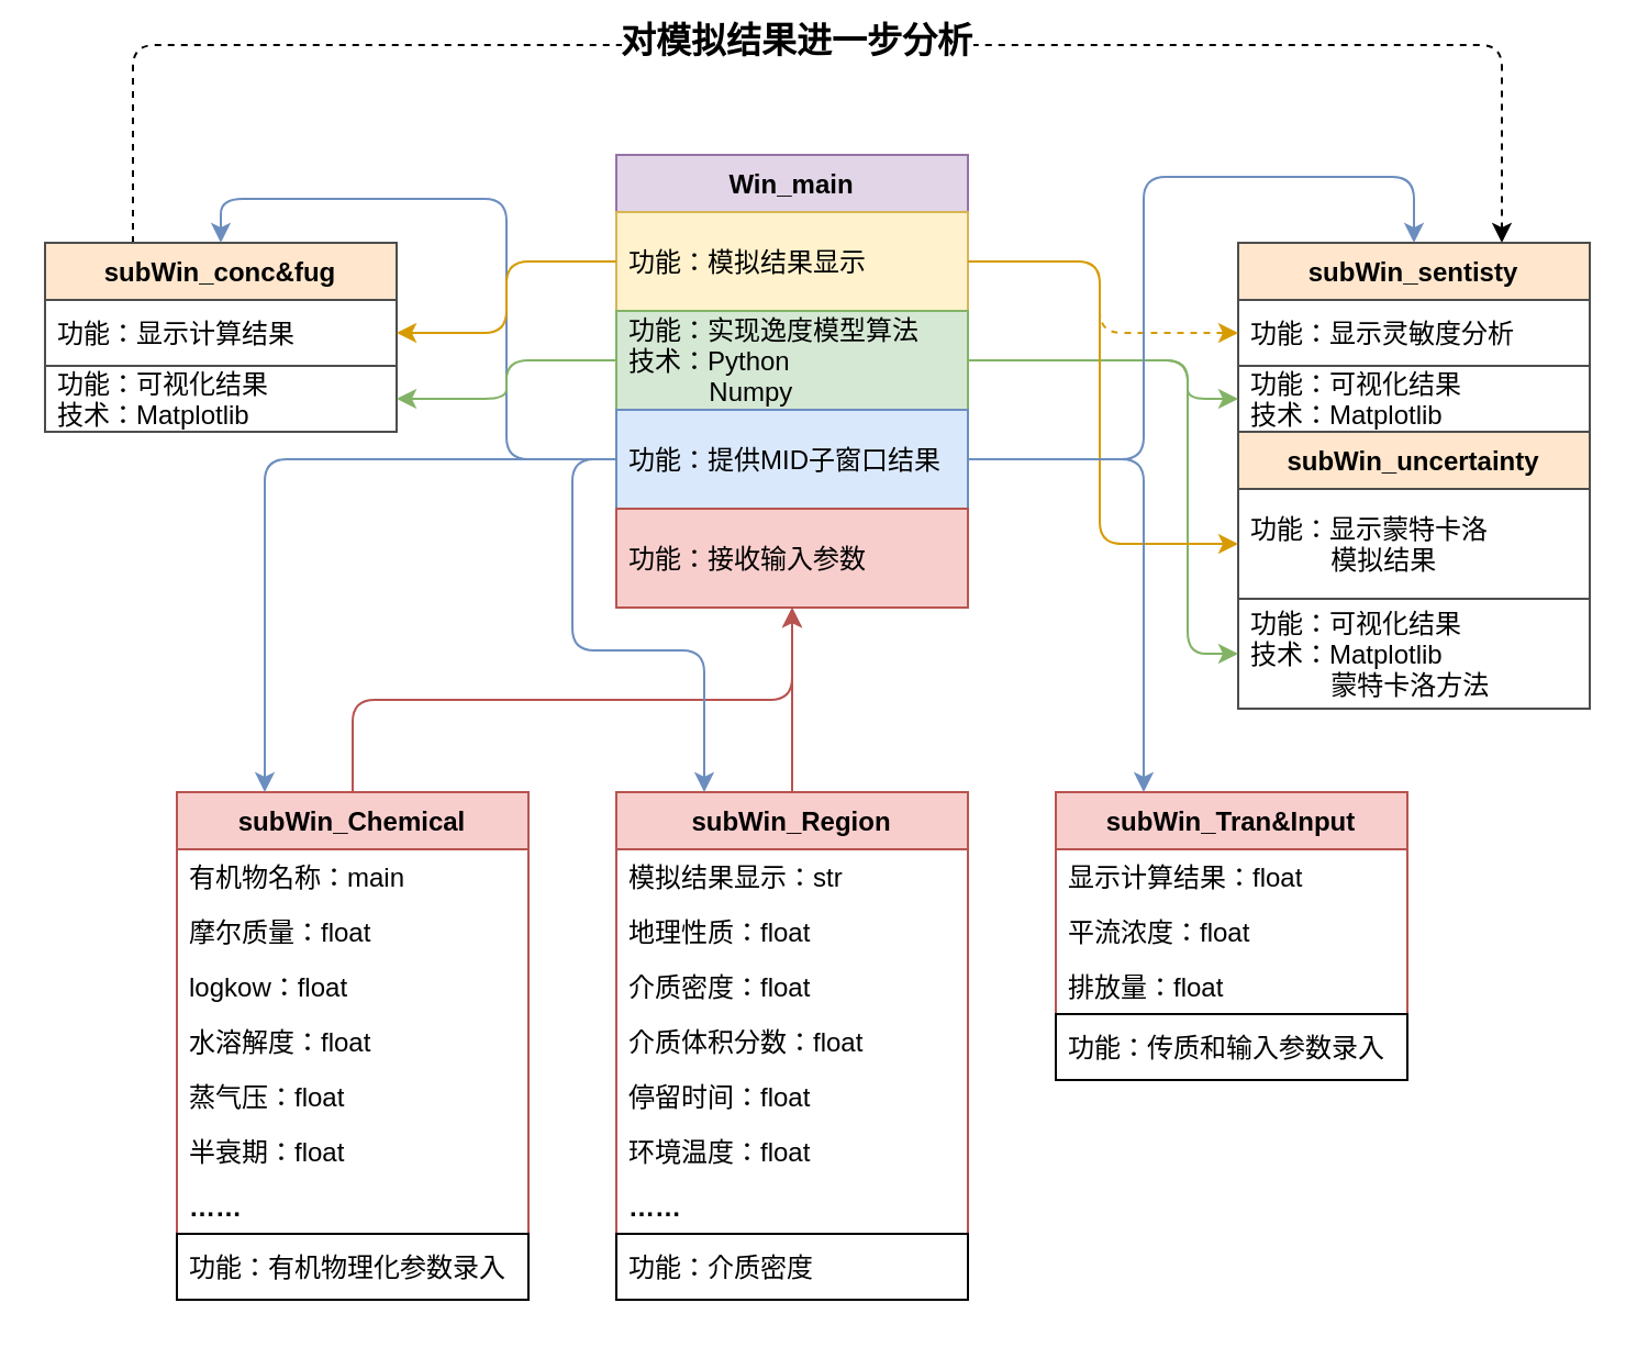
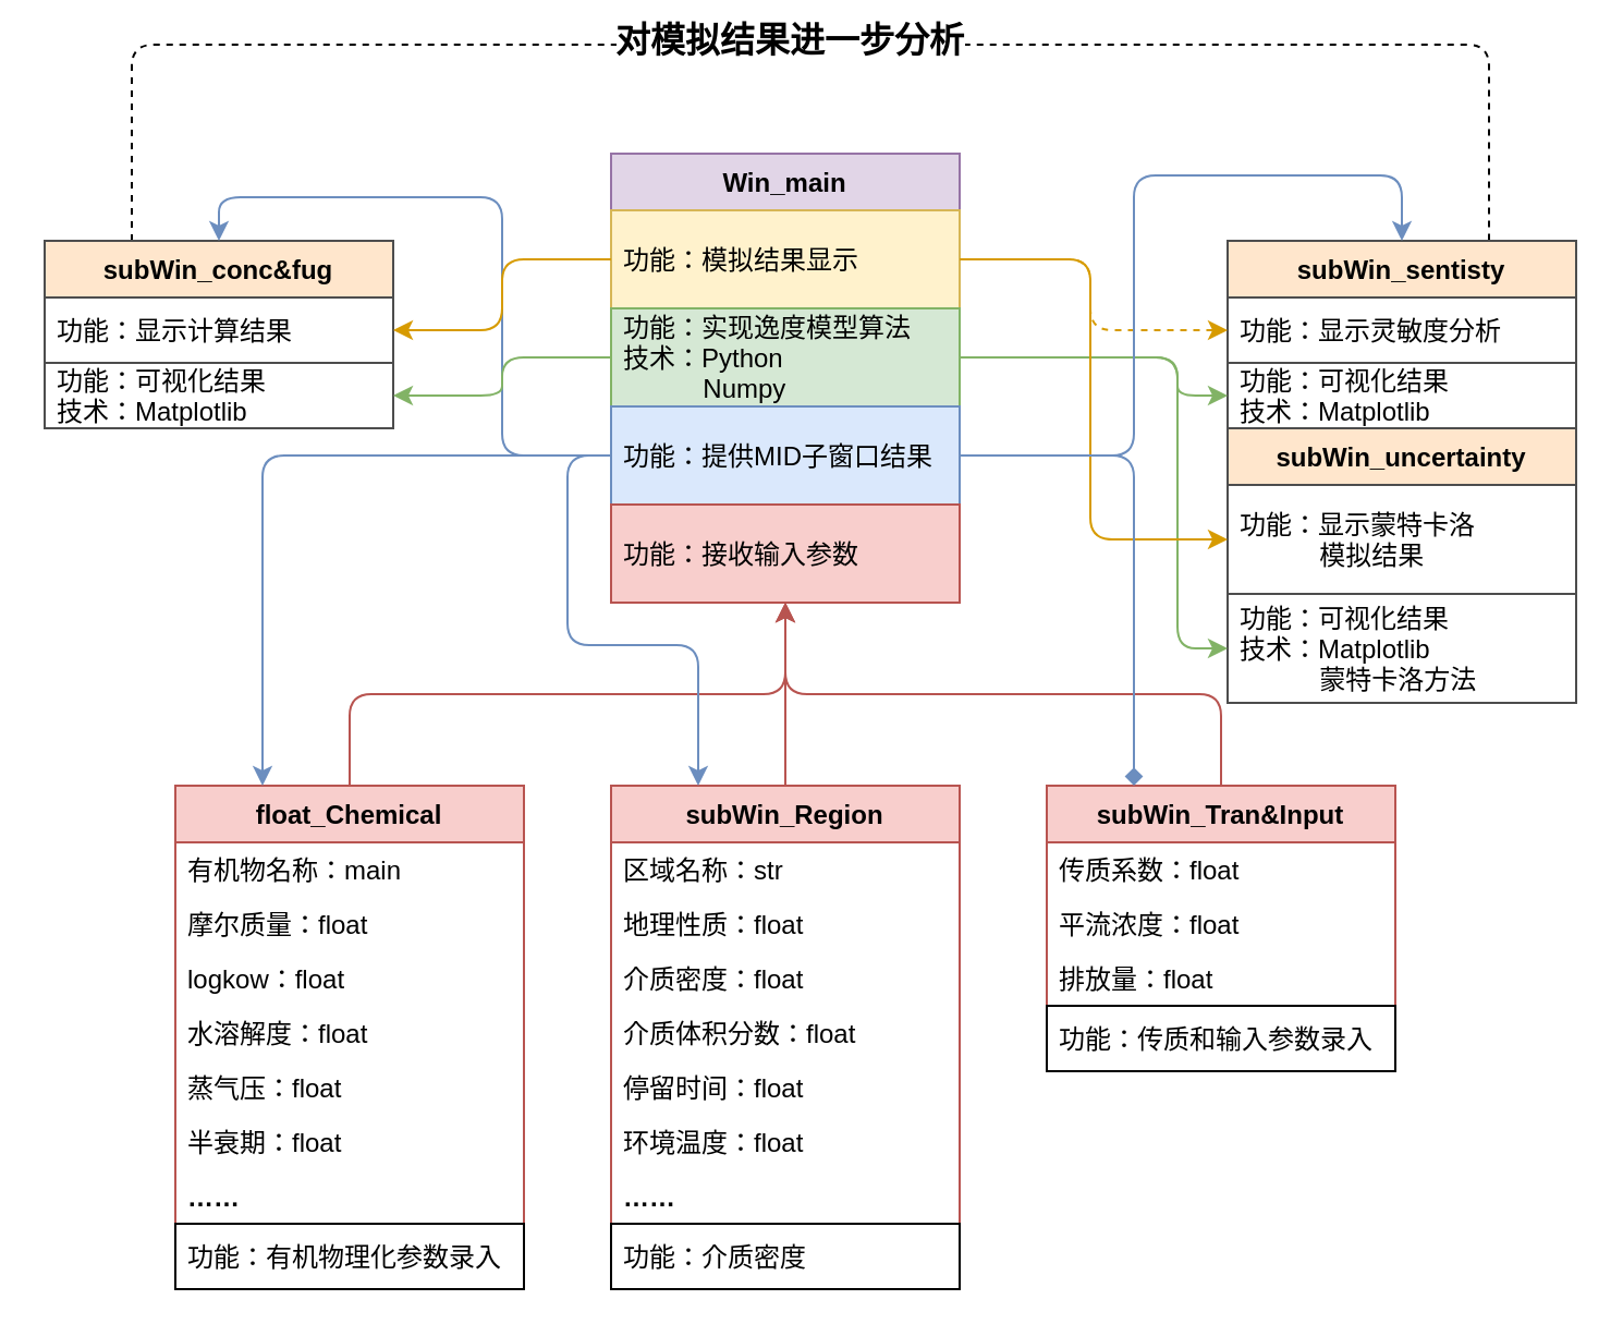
- <mxCell id="7" style="edgeStyle=orthogonalEdgeStyle;rounded=1;orthogonalLoop=1;jettySize=auto;html=1;exitX=0.25;exitY=0;exitDx=0;exitDy=0;entryX=0.75;entryY=0;entryDx=0;entryDy=0;fontSize=10;strokeColor=#000000;dashed=1;" edge="1" parent="1" source="9" target="40"><mxGeometry relative="1" as="geometry"><Array as="points"><mxPoint x="60" y="20" /><mxPoint x="683" y="20" /></Array></mxGeometry></mxCell>
+ <mxCell id="7" style="edgeStyle=orthogonalEdgeStyle;rounded=1;orthogonalLoop=1;jettySize=auto;html=1;exitX=0.25;exitY=0;exitDx=0;exitDy=0;entryX=0.75;entryY=0;entryDx=0;entryDy=0;fontSize=10;strokeColor=#000000;dashed=1;endArrow=none;" edge="1" parent="1" source="9" target="40"><mxGeometry relative="1" as="geometry"><Array as="points"><mxPoint x="60" y="20" /><mxPoint x="683" y="20" /></Array></mxGeometry></mxCell>
+ <mxCell id="32" style="edgeStyle=orthogonalEdgeStyle;rounded=1;orthogonalLoop=1;jettySize=auto;html=1;exitX=0.5;exitY=0;exitDx=0;exitDy=0;entryX=0.5;entryY=1;entryDx=0;entryDy=0;fontSize=10;fillColor=#f8cecc;strokeColor=#b85450;" edge="1" parent="1" source="33" target="2"><mxGeometry relative="1" as="geometry" /></mxCell>
- <mxCell id="55" style="edgeStyle=orthogonalEdgeStyle;rounded=1;orthogonalLoop=1;jettySize=auto;html=1;exitX=1;exitY=0.5;exitDx=0;exitDy=0;entryX=0.25;entryY=0;entryDx=0;entryDy=0;fontSize=10;strokeColor=#6c8ebf;fillColor=#dae8fc;" edge="1" parent="1" source="5" target="33"><mxGeometry relative="1" as="geometry"><Array as="points"><mxPoint x="520" y="209" /></Array></mxGeometry></mxCell>
+ <mxCell id="55" style="edgeStyle=orthogonalEdgeStyle;rounded=1;orthogonalLoop=1;jettySize=auto;html=1;exitX=1;exitY=0.5;exitDx=0;exitDy=0;entryX=0.25;entryY=0;entryDx=0;entryDy=0;fontSize=10;strokeColor=#6c8ebf;fillColor=#dae8fc;endArrow=diamond;" edge="1" parent="1" source="5" target="33"><mxGeometry relative="1" as="geometry"><Array as="points"><mxPoint x="520" y="209" /></Array></mxGeometry></mxCell>
- <mxCell id="13" value="subWin_Chemical" style="swimlane;fontStyle=1;align=center;verticalAlign=middle;childLayout=stackLayout;horizontal=1;startSize=26;horizontalStack=0;resizeParent=1;resizeParentMax=0;resizeLast=0;collapsible=1;marginBottom=0;fontSize=12;fillColor=#f8cecc;strokeColor=#b85450;" vertex="1" parent="1"><mxGeometry x="80" y="360" width="160" height="231" as="geometry" /></mxCell>
+ <mxCell id="13" value="float_Chemical" style="swimlane;fontStyle=1;align=center;verticalAlign=middle;childLayout=stackLayout;horizontal=1;startSize=26;horizontalStack=0;resizeParent=1;resizeParentMax=0;resizeLast=0;collapsible=1;marginBottom=0;fontSize=12;fillColor=#f8cecc;strokeColor=#b85450;" vertex="1" parent="1"><mxGeometry x="80" y="360" width="160" height="231" as="geometry" /></mxCell>
- <mxCell id="24" value="模拟结果显示：str" style="text;strokeColor=none;fillColor=none;align=left;verticalAlign=middle;spacingLeft=4;spacingRight=4;overflow=hidden;rotatable=0;points=[[0,0.5],[1,0.5]];portConstraint=eastwest;fontSize=12;rounded=0;strokeWidth=1;" vertex="1" parent="23"><mxGeometry y="26" width="160" height="25" as="geometry" /></mxCell>
+ <mxCell id="24" value="区域名称：str" style="text;strokeColor=none;fillColor=none;align=left;verticalAlign=middle;spacingLeft=4;spacingRight=4;overflow=hidden;rotatable=0;points=[[0,0.5],[1,0.5]];portConstraint=eastwest;fontSize=12;rounded=0;strokeWidth=1;" vertex="1" parent="23"><mxGeometry y="26" width="160" height="25" as="geometry" /></mxCell>
- <mxCell id="34" value="显示计算结果：float" style="text;align=left;verticalAlign=middle;spacingLeft=4;spacingRight=4;overflow=hidden;rotatable=0;points=[[0,0.5],[1,0.5]];portConstraint=eastwest;fontSize=12;strokeColor=none;" vertex="1" parent="33"><mxGeometry y="26" width="160" height="25" as="geometry" /></mxCell>
+ <mxCell id="34" value="传质系数：float" style="text;align=left;verticalAlign=middle;spacingLeft=4;spacingRight=4;overflow=hidden;rotatable=0;points=[[0,0.5],[1,0.5]];portConstraint=eastwest;fontSize=12;strokeColor=none;" vertex="1" parent="33"><mxGeometry y="26" width="160" height="25" as="geometry" /></mxCell>
